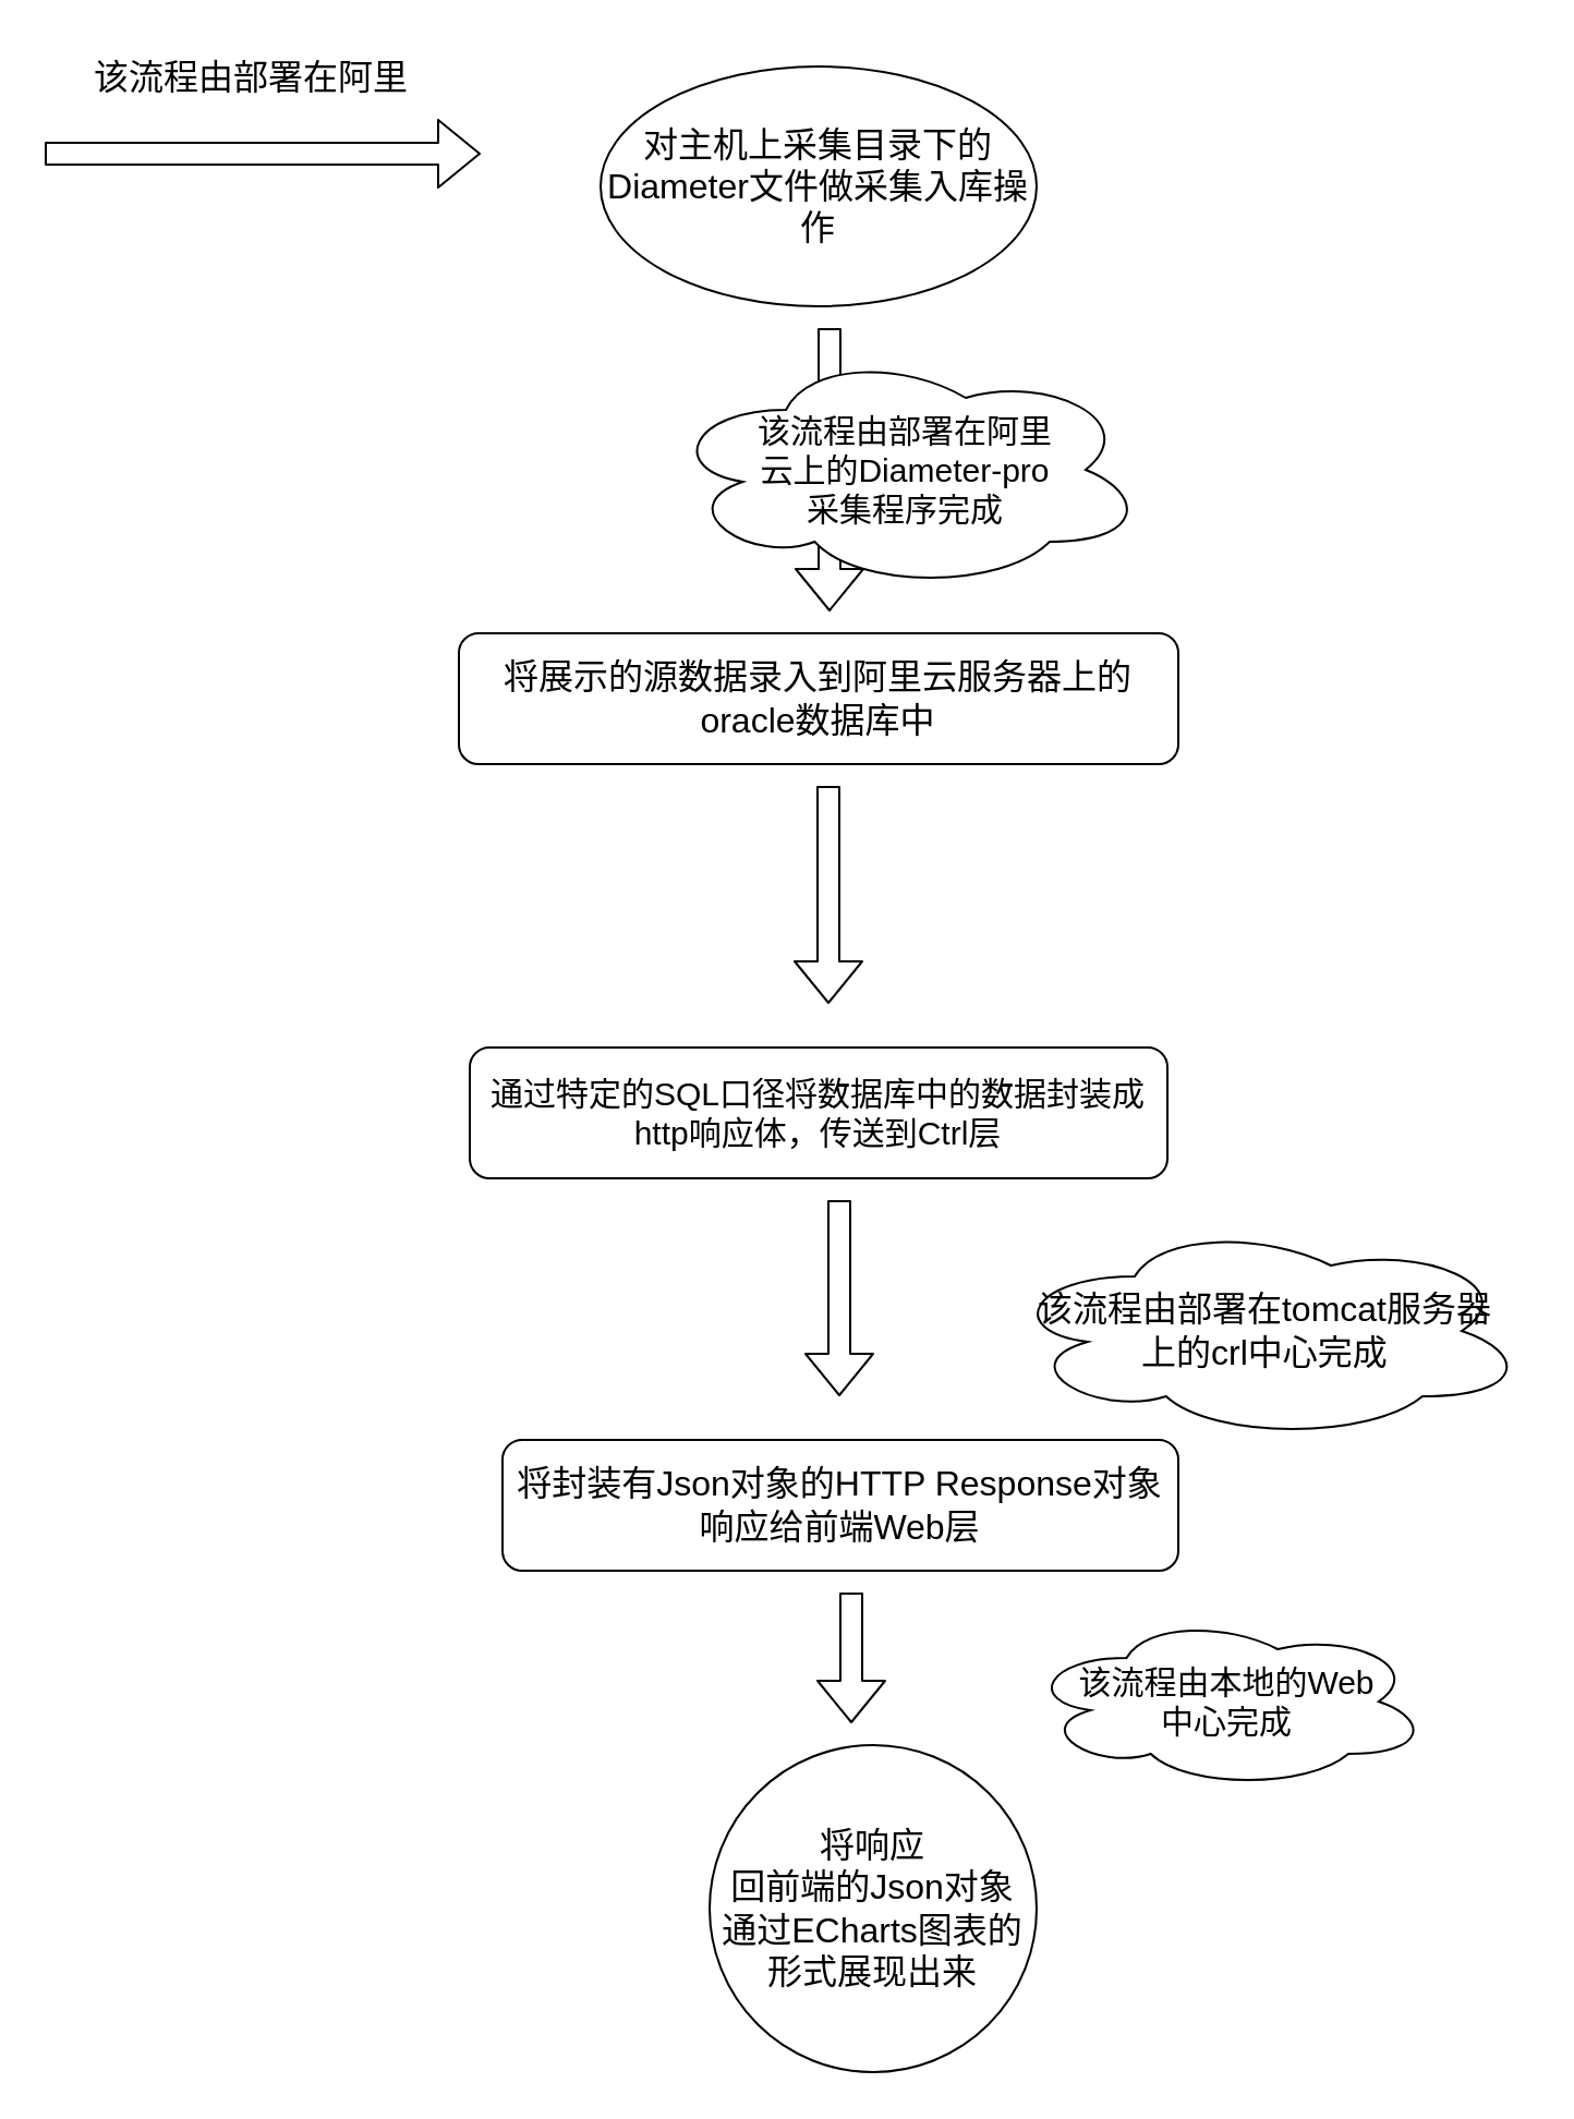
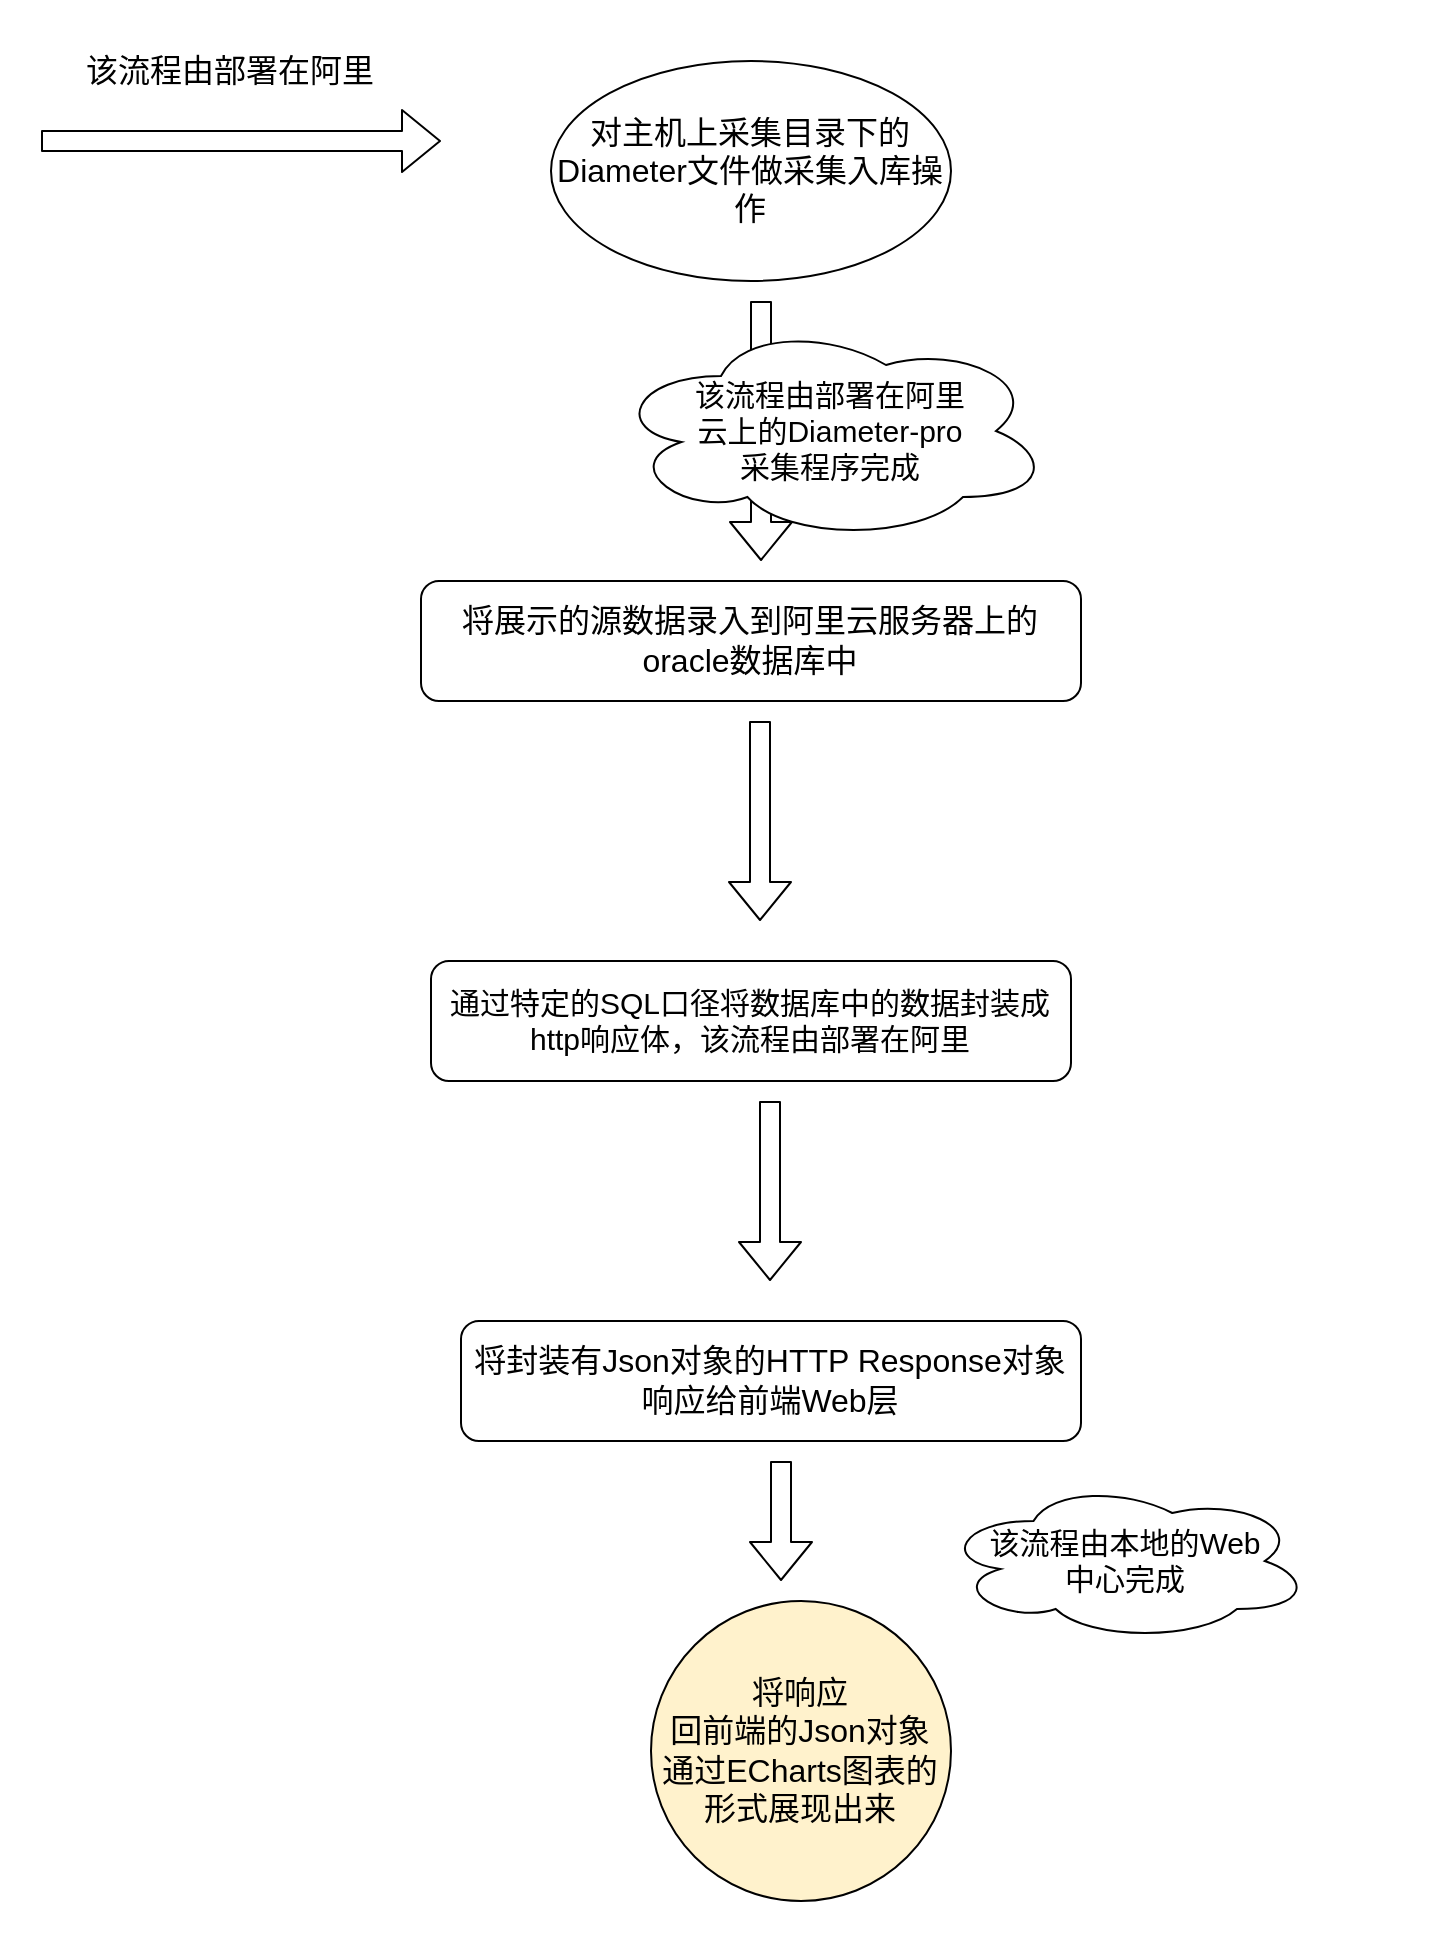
- <mxCell id="8" value="&lt;font style=&quot;font-size: 15px&quot;&gt;通过特定的SQL口径将数据库中的数据封装成http响应体，传送到Ctrl层&lt;/font&gt;" style="rounded=1;whiteSpace=wrap;html=1;" vertex="1" parent="1"><mxGeometry x="215" y="480" width="320" height="60" as="geometry" /></mxCell>
+ <mxCell id="8" value="&lt;font style=&quot;font-size: 15px&quot;&gt;通过特定的SQL口径将数据库中的数据封装成http响应体，该流程由部署在阿里&lt;/font&gt;" style="rounded=1;whiteSpace=wrap;html=1;" vertex="1" parent="1"><mxGeometry x="215" y="480" width="320" height="60" as="geometry" /></mxCell>
- <mxCell id="12" value="&lt;font style=&quot;font-size: 16px&quot;&gt;&lt;font style=&quot;font-size: 16px&quot;&gt;该流程&lt;/font&gt;由部署在tomcat服务器&lt;br&gt;上的crl中心完成&lt;/font&gt;" style="ellipse;shape=cloud;whiteSpace=wrap;html=1;" vertex="1" parent="1"><mxGeometry x="460" y="560" width="240" height="100" as="geometry" /></mxCell>
- <mxCell id="13" value="&lt;font style=&quot;font-size: 16px&quot;&gt;将响应&lt;br&gt;回前端的Json对象&lt;br&gt;通过ECharts图表的形式展现出来&lt;/font&gt;" style="ellipse;whiteSpace=wrap;html=1;aspect=fixed;" vertex="1" parent="1"><mxGeometry x="325" y="800" width="150" height="150" as="geometry" /></mxCell>
+ <mxCell id="13" value="&lt;font style=&quot;font-size: 16px&quot;&gt;将响应&lt;br&gt;回前端的Json对象&lt;br&gt;通过ECharts图表的形式展现出来&lt;/font&gt;" style="ellipse;whiteSpace=wrap;html=1;aspect=fixed;fillColor=#fff2cc;" vertex="1" parent="1"><mxGeometry x="325" y="800" width="150" height="150" as="geometry" /></mxCell>
